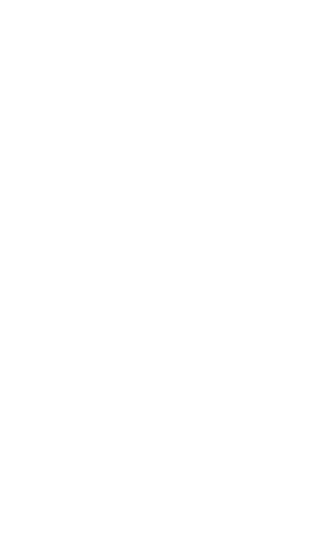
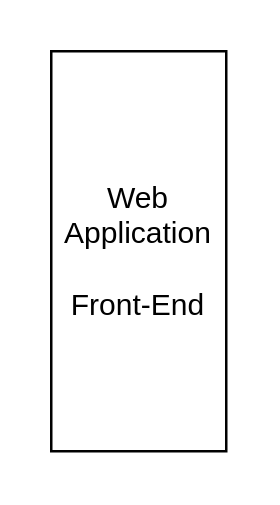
+ <mxCell id="2" value="Web &lt;br&gt;Application&lt;br&gt;&lt;br&gt;Front-End" style="rounded=0;whiteSpace=wrap;html=1;" vertex="1" parent="1"><mxGeometry x="20" y="20" width="70" height="160" as="geometry" /></mxCell>
